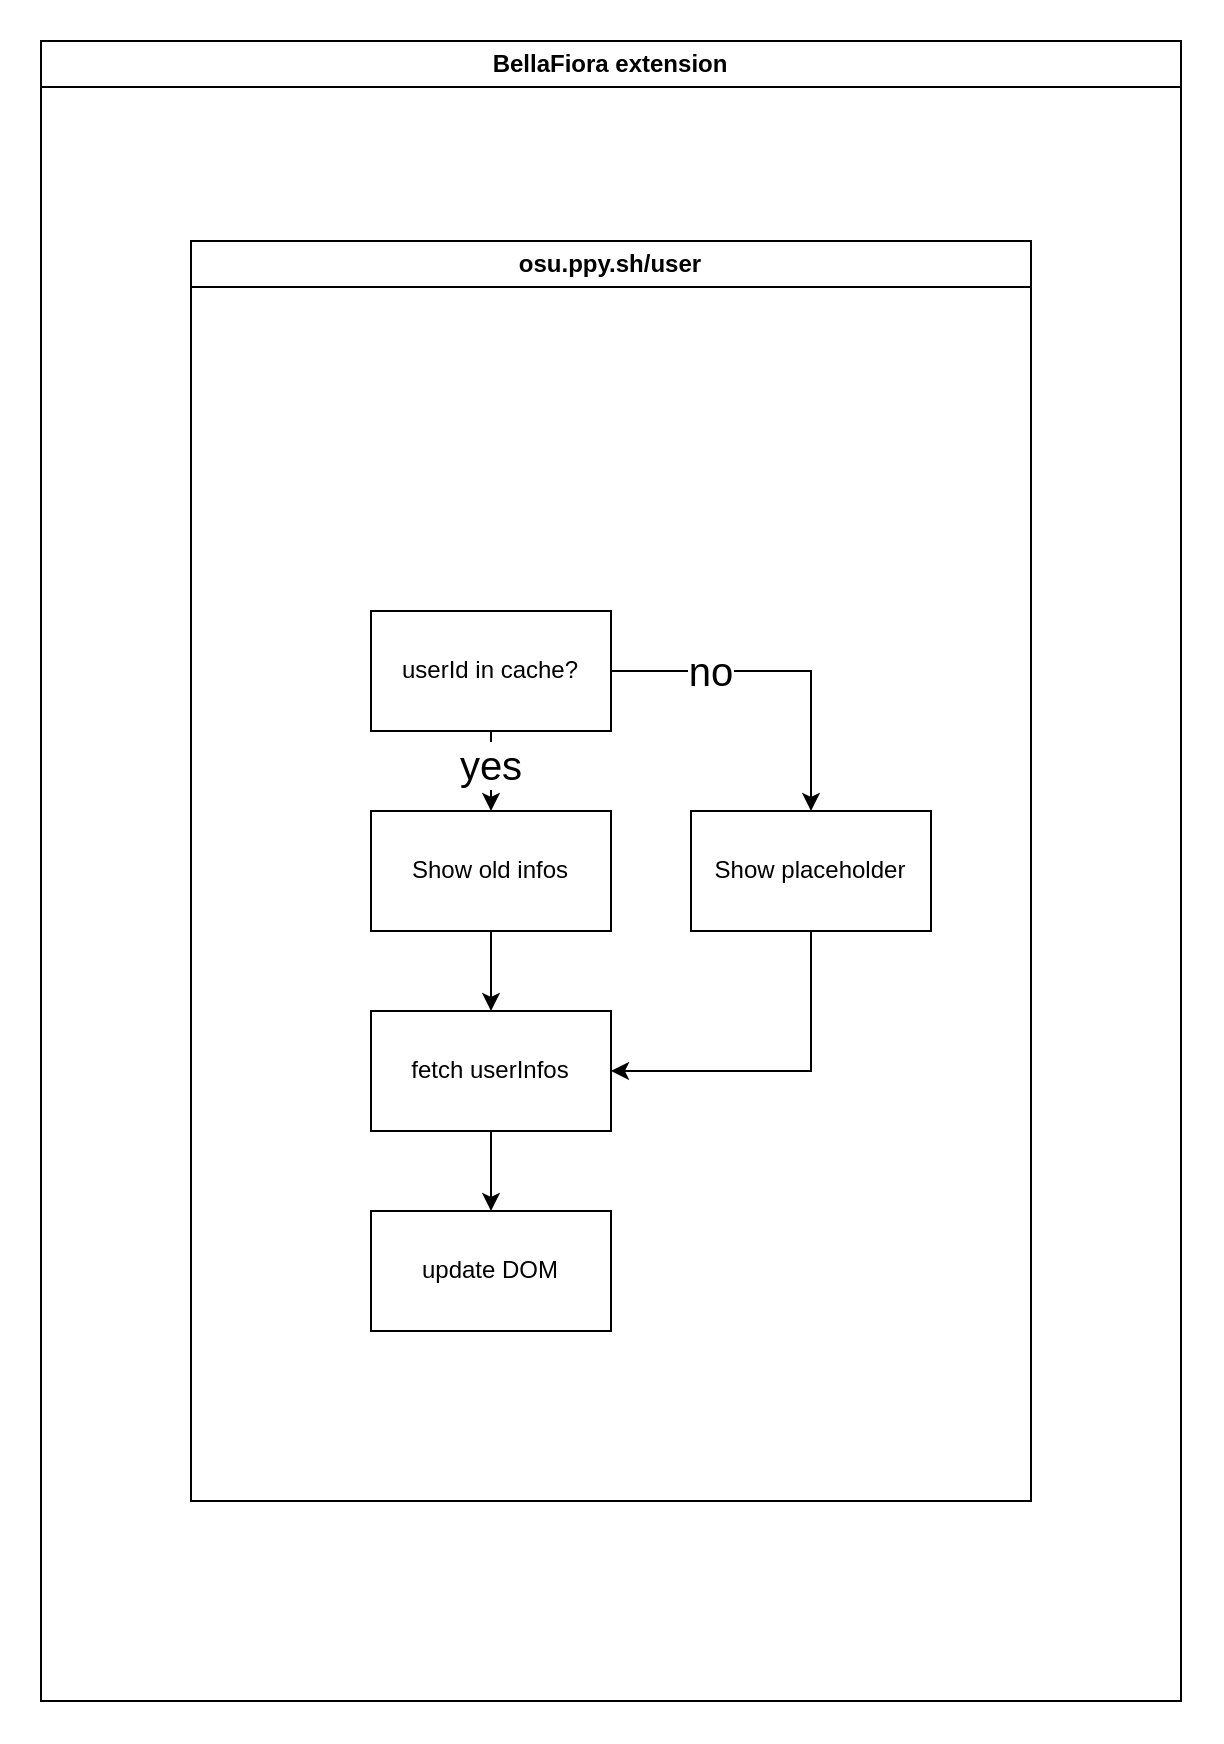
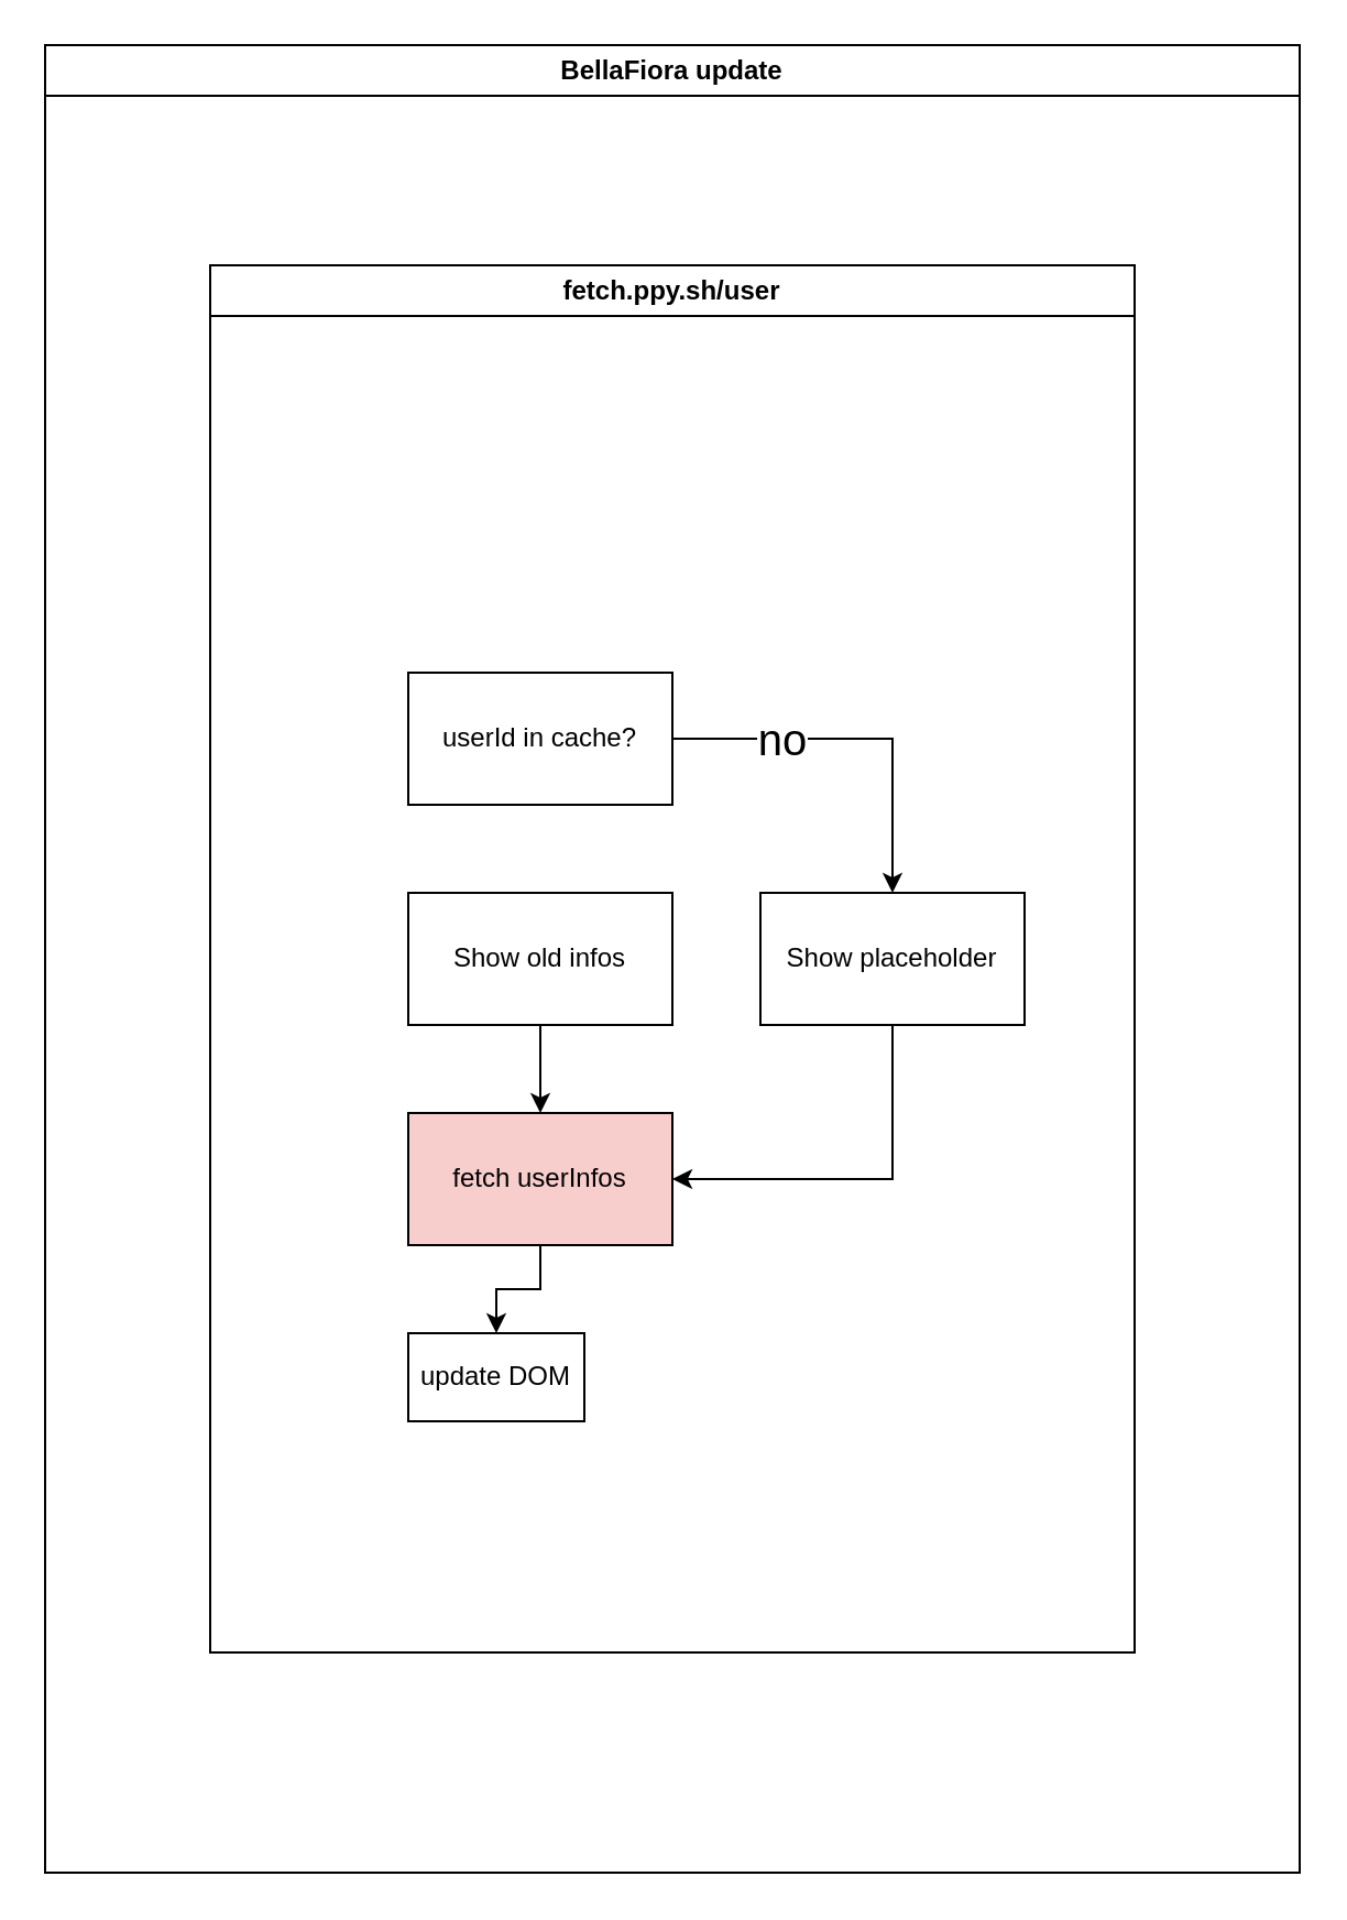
- <mxCell id="2" value="BellaFiora extension" style="swimlane;whiteSpace=wrap;html=1;" vertex="1" parent="1"><mxGeometry x="20" y="20" width="570" height="830" as="geometry" /></mxCell>
+ <mxCell id="2" value="BellaFiora update" style="swimlane;whiteSpace=wrap;html=1;" vertex="1" parent="1"><mxGeometry x="20" y="20" width="570" height="830" as="geometry" /></mxCell>
- <mxCell id="3" value="osu.ppy.sh/user" style="swimlane;whiteSpace=wrap;html=1;" vertex="1" parent="2"><mxGeometry x="75" y="100" width="420" height="630" as="geometry" /></mxCell>
+ <mxCell id="3" value="fetch.ppy.sh/user" style="swimlane;whiteSpace=wrap;html=1;" vertex="1" parent="2"><mxGeometry x="75" y="100" width="420" height="630" as="geometry" /></mxCell>
- <mxCell id="6" style="edgeStyle=orthogonalEdgeStyle;rounded=0;orthogonalLoop=1;jettySize=auto;html=1;exitX=0.5;exitY=1;exitDx=0;exitDy=0;entryX=0.5;entryY=0;entryDx=0;entryDy=0;" edge="1" parent="3" source="4" target="5"><mxGeometry relative="1" as="geometry" /></mxCell>
- <mxCell id="7" value="yes" style="edgeLabel;html=1;align=center;verticalAlign=middle;resizable=0;points=[];fontSize=20;" vertex="1" connectable="0" parent="6"><mxGeometry x="-0.192" y="-1" relative="1" as="geometry"><mxPoint as="offset" /></mxGeometry></mxCell>
- <mxCell id="8" value="fetch userInfos" style="rounded=0;whiteSpace=wrap;html=1;" vertex="1" parent="3"><mxGeometry x="90" y="385" width="120" height="60" as="geometry" /></mxCell>
+ <mxCell id="8" value="fetch userInfos" style="rounded=0;whiteSpace=wrap;html=1;fillColor=#f8cecc;" vertex="1" parent="3"><mxGeometry x="90" y="385" width="120" height="60" as="geometry" /></mxCell>
- <mxCell id="10" value="update DOM" style="rounded=0;whiteSpace=wrap;html=1;" vertex="1" parent="3"><mxGeometry x="90" y="485" width="120" height="60" as="geometry" /></mxCell>
+ <mxCell id="10" value="update DOM" style="rounded=0;whiteSpace=wrap;html=1;" vertex="1" parent="3"><mxGeometry x="90" y="485" width="80" height="40" as="geometry" /></mxCell>
